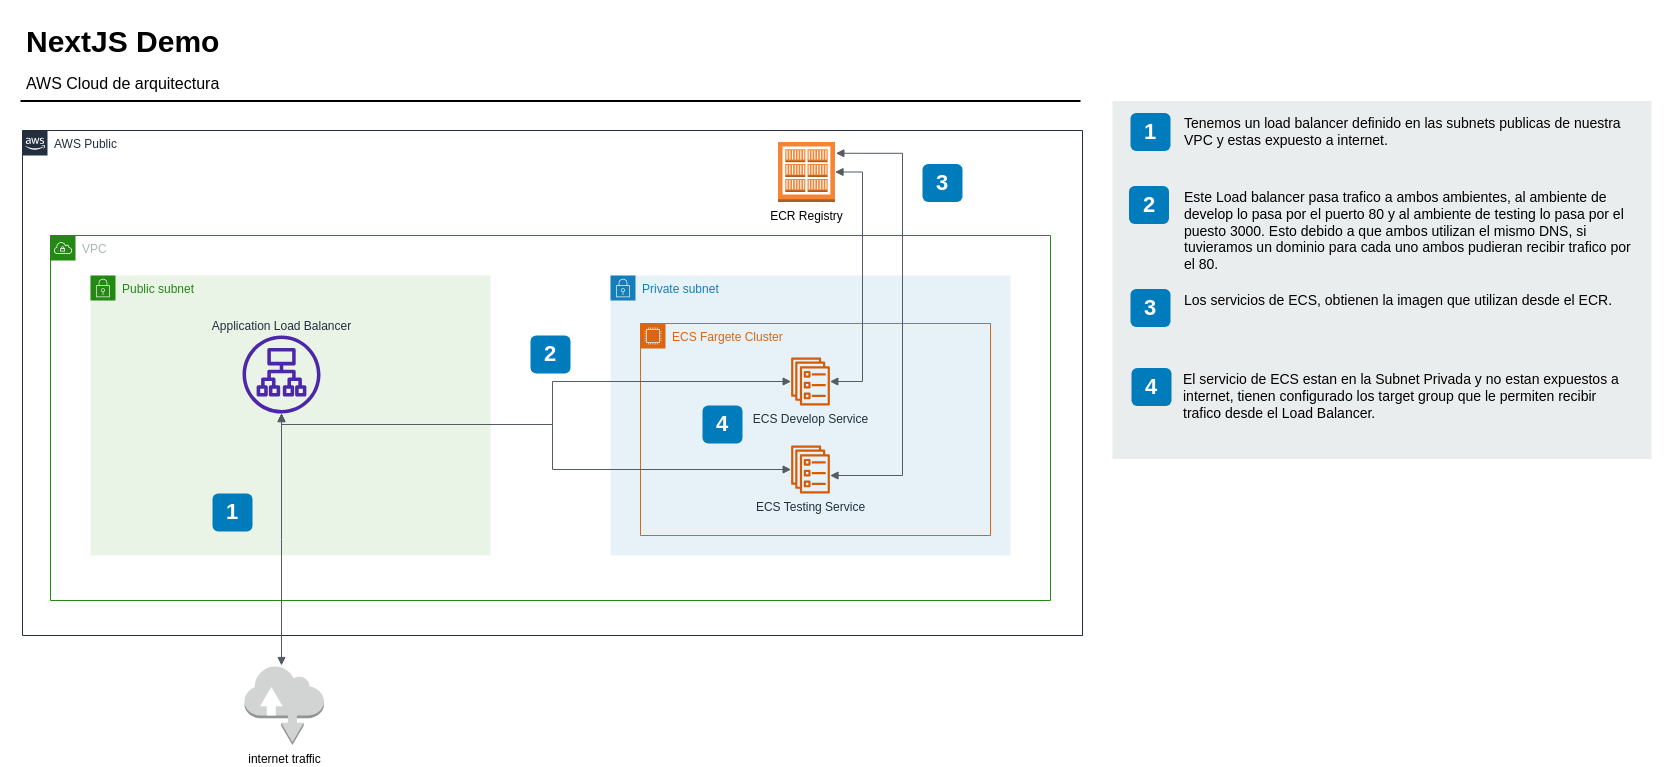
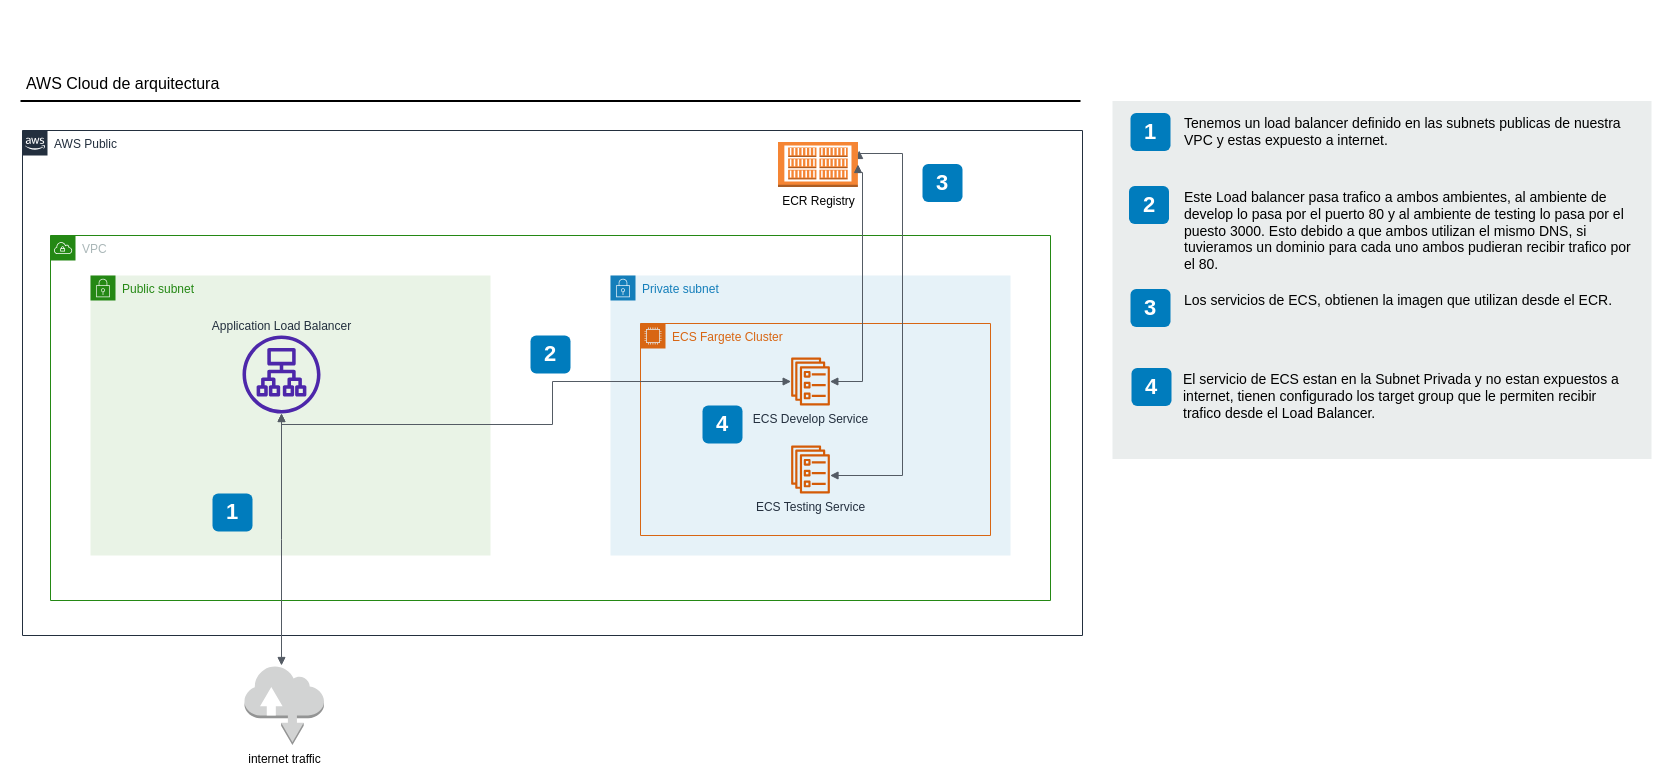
- <mxCell id="19" value="NextJS Demo" style="text;html=1;resizable=0;points=[];autosize=1;align=left;verticalAlign=top;spacingTop=-4;fontSize=30;fontStyle=1" parent="1" vertex="1"><mxGeometry x="24" y="20.5" width="220" height="40" as="geometry" /></mxCell>
- <mxCell id="16" value="ECR Registry" style="outlineConnect=0;dashed=0;verticalLabelPosition=bottom;verticalAlign=top;align=center;html=1;shape=mxgraph.aws3.ecr_registry;fillColor=#F58534;gradientColor=none;" vertex="1" parent="2"><mxGeometry x="755.5" y="11.5" width="57" height="60" as="geometry" /></mxCell>
+ <mxCell id="16" value="ECR Registry" style="outlineConnect=0;dashed=0;verticalLabelPosition=bottom;verticalAlign=top;align=center;html=1;shape=mxgraph.aws3.ecr_registry;fillColor=#F58534;gradientColor=none;" vertex="1" parent="2"><mxGeometry x="755.5" y="11.5" width="80" height="45" as="geometry" /></mxCell>
- <mxCell id="14" value="" style="edgeStyle=orthogonalEdgeStyle;html=1;endArrow=block;elbow=vertical;startArrow=block;startFill=1;endFill=1;strokeColor=#545B64;rounded=0;" edge="1" parent="3" source="11" target="7"><mxGeometry width="100" relative="1" as="geometry"><mxPoint x="422" y="170" as="sourcePoint" /><mxPoint x="522" y="170" as="targetPoint" /><Array as="points"><mxPoint x="502" y="189" /><mxPoint x="502" y="234" /></Array></mxGeometry></mxCell>
